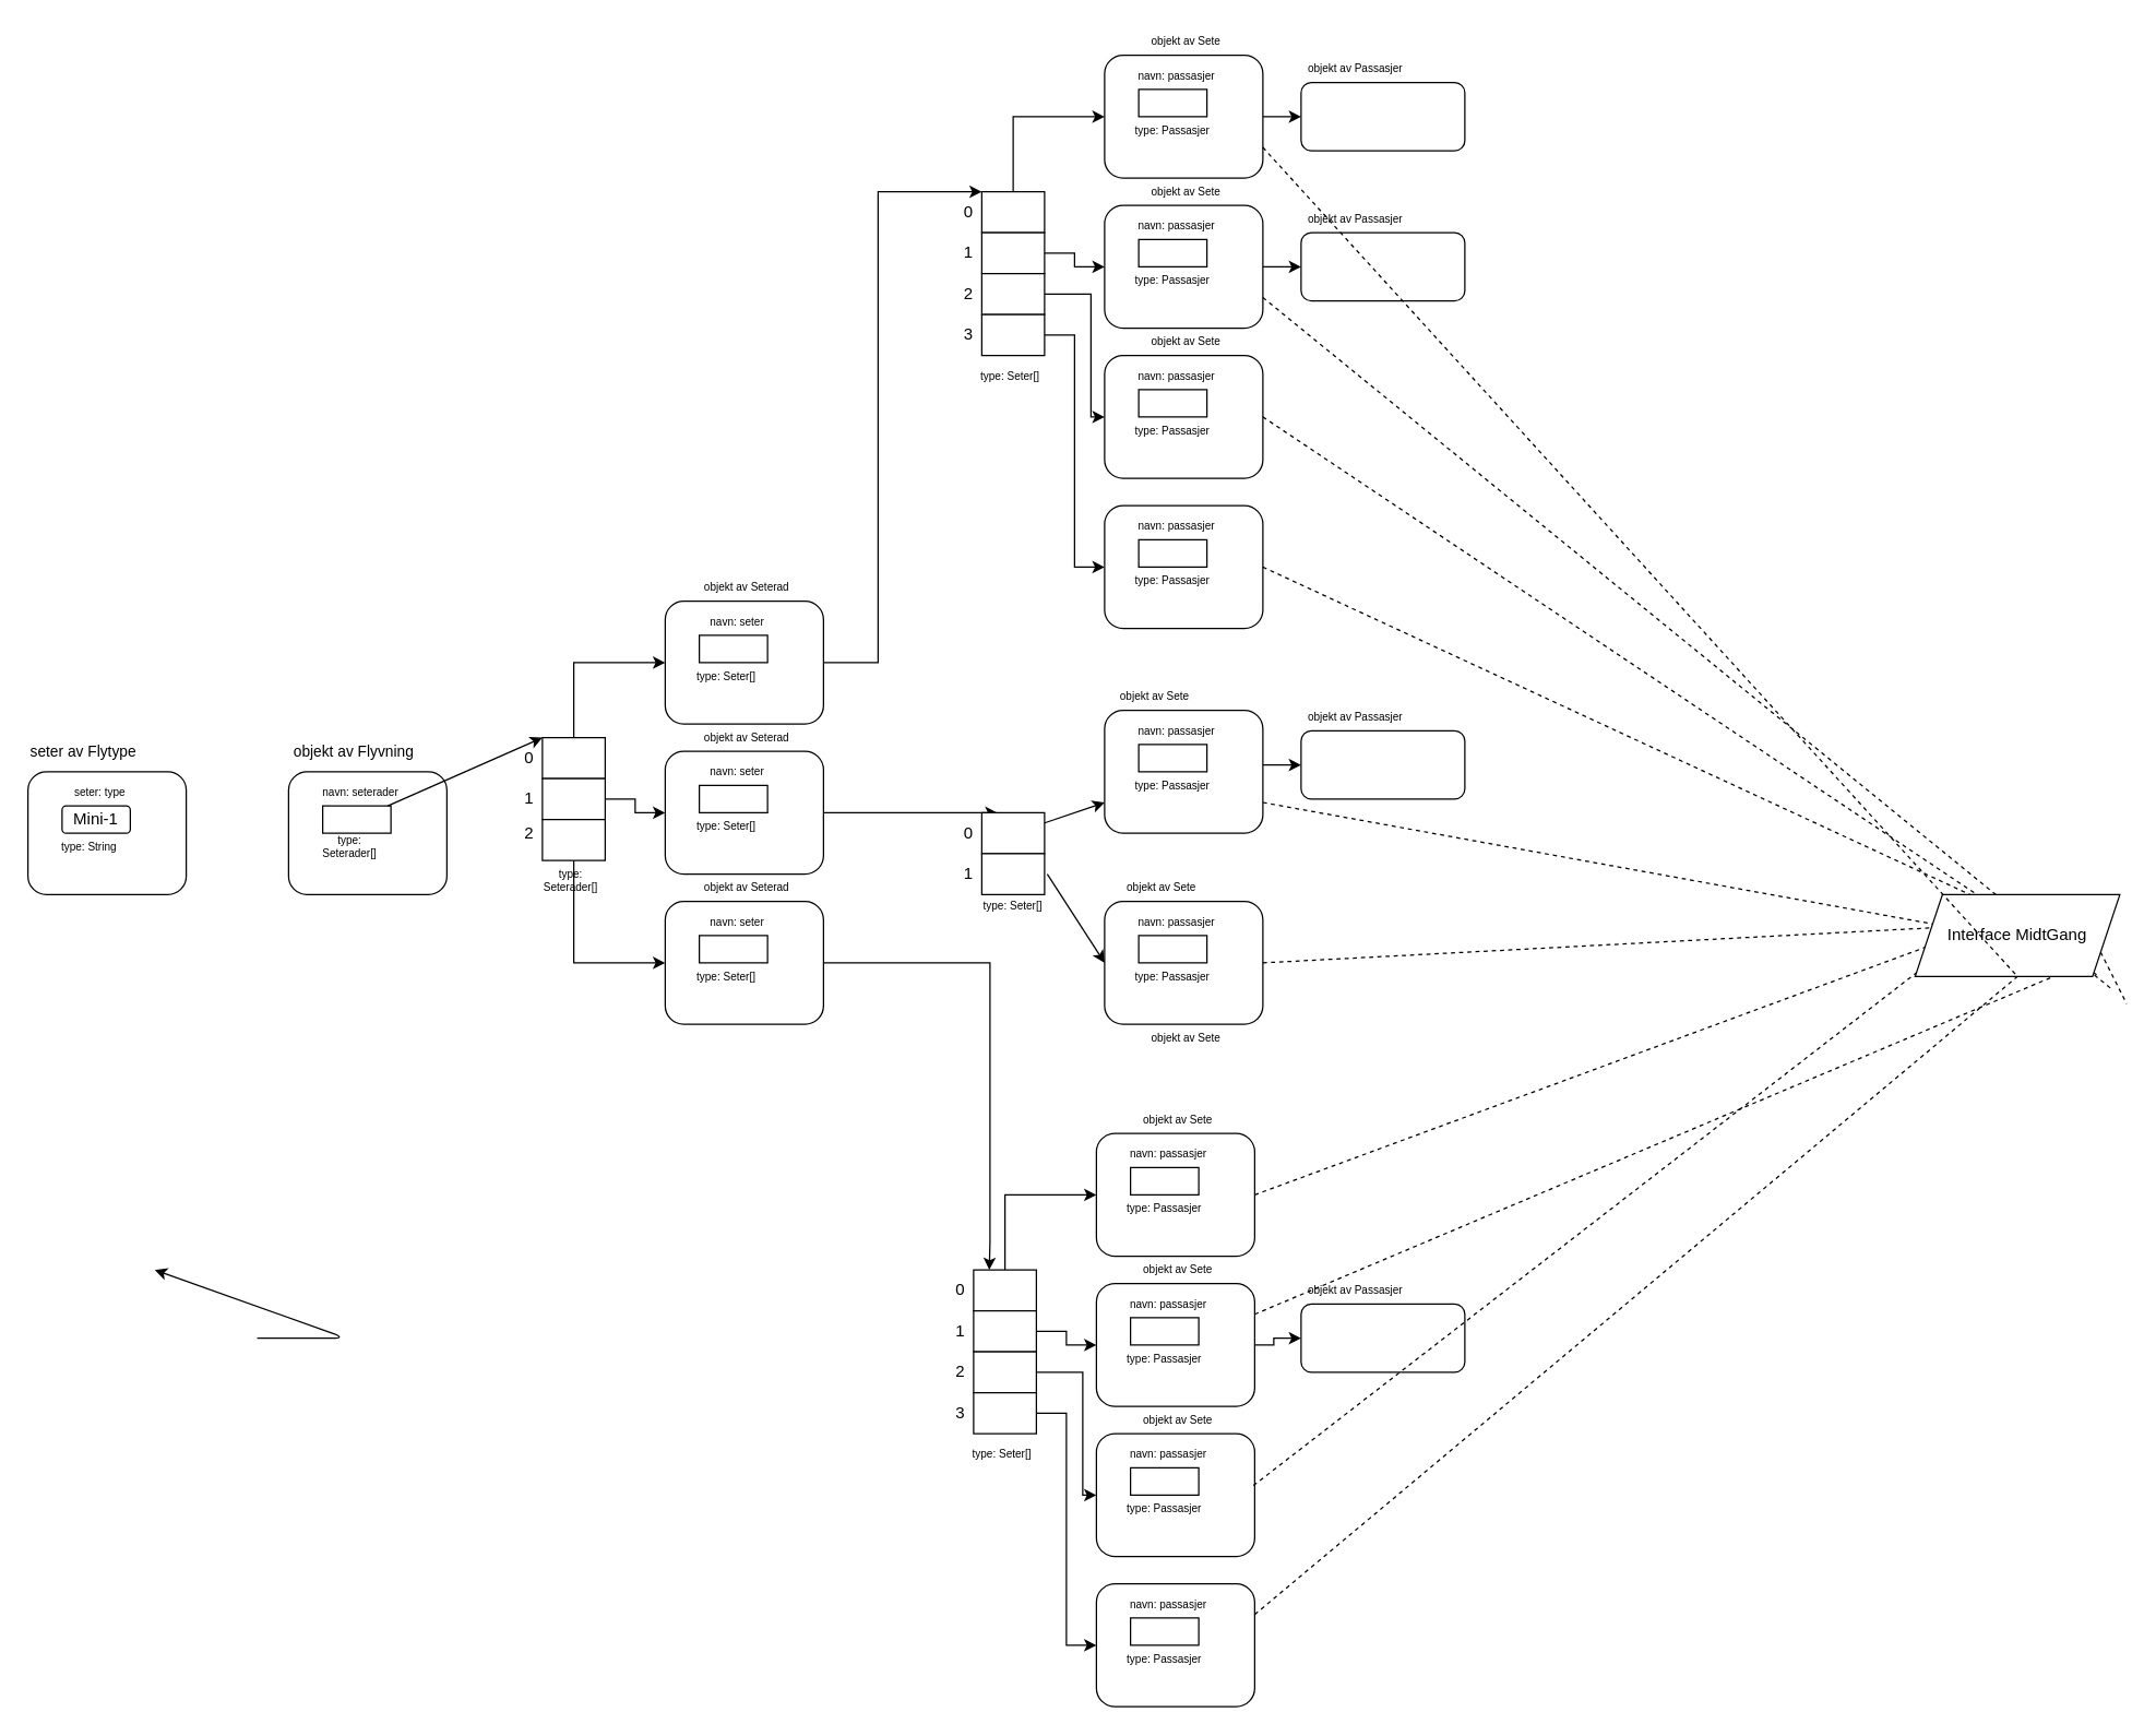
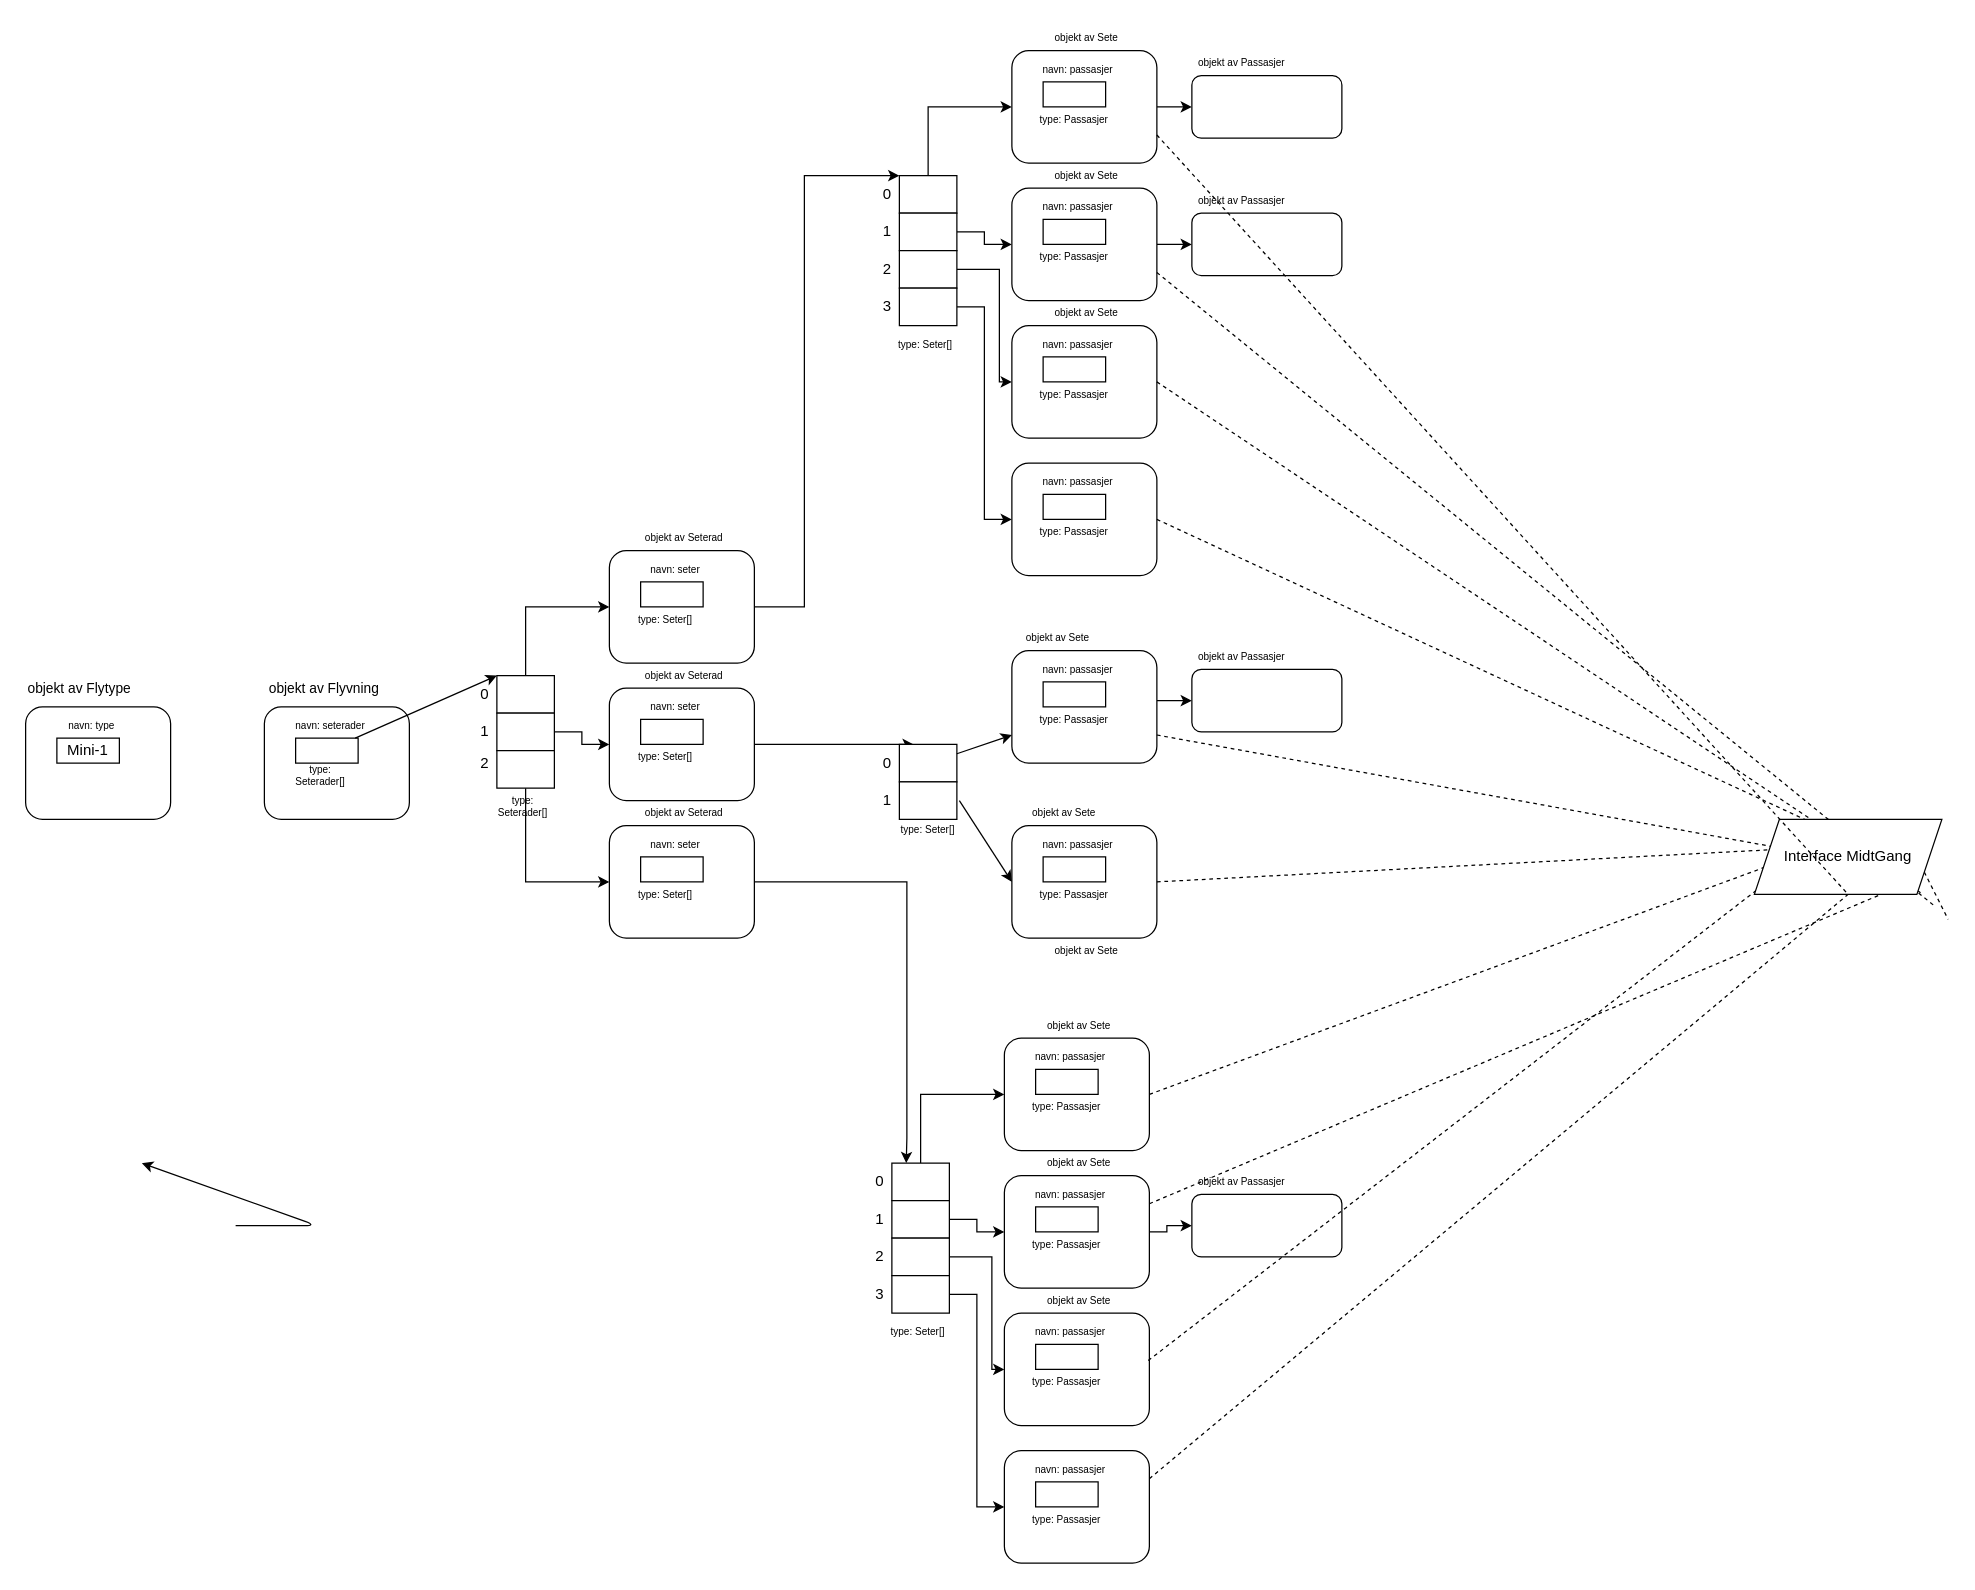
- <mxCell id="5" value="seter av Flytype" style="text;html=1;strokeColor=none;fillColor=none;align=left;verticalAlign=middle;whiteSpace=wrap;rounded=0;fontSize=11;" parent="1" vertex="1"><mxGeometry x="20" width="160" height="20" as="geometry" y="540" /></mxCell>
+ <mxCell id="5" value="objekt av Flytype" style="text;html=1;strokeColor=none;fillColor=none;align=left;verticalAlign=middle;whiteSpace=wrap;rounded=0;fontSize=11;" parent="1" vertex="1"><mxGeometry x="20" width="160" height="20" as="geometry" y="540" /></mxCell>
- <mxCell id="7" value="seter: type" style="text;html=1;strokeColor=none;fillColor=none;align=center;verticalAlign=middle;whiteSpace=wrap;rounded=0;fontSize=8;" parent="1" vertex="1"><mxGeometry x="40" y="570" width="66" height="20" as="geometry" /></mxCell>
+ <mxCell id="7" value="navn: type" style="text;html=1;strokeColor=none;fillColor=none;align=center;verticalAlign=middle;whiteSpace=wrap;rounded=0;fontSize=8;" parent="1" vertex="1"><mxGeometry x="40" y="570" width="66" height="20" as="geometry" /></mxCell>
- <mxCell id="6" value="Mini-1" style="whiteSpace=wrap;html=1;rounded=1;" parent="1" vertex="1"><mxGeometry x="45" y="590" width="50" height="20" as="geometry" /></mxCell>
+ <mxCell id="6" value="Mini-1" style="rounded=0;whiteSpace=wrap;html=1;" parent="1" vertex="1"><mxGeometry x="45" y="590" width="50" height="20" as="geometry" /></mxCell>
- <mxCell id="8" value="&lt;div style=&quot;font-size: 8px&quot;&gt;type: String&lt;br style=&quot;font-size: 8px&quot;&gt;&lt;/div&gt;" style="text;html=1;strokeColor=none;fillColor=none;align=center;verticalAlign=middle;whiteSpace=wrap;rounded=0;fontSize=8;" parent="1" vertex="1"><mxGeometry x="40" y="610" width="50" height="20" as="geometry" /></mxCell>
